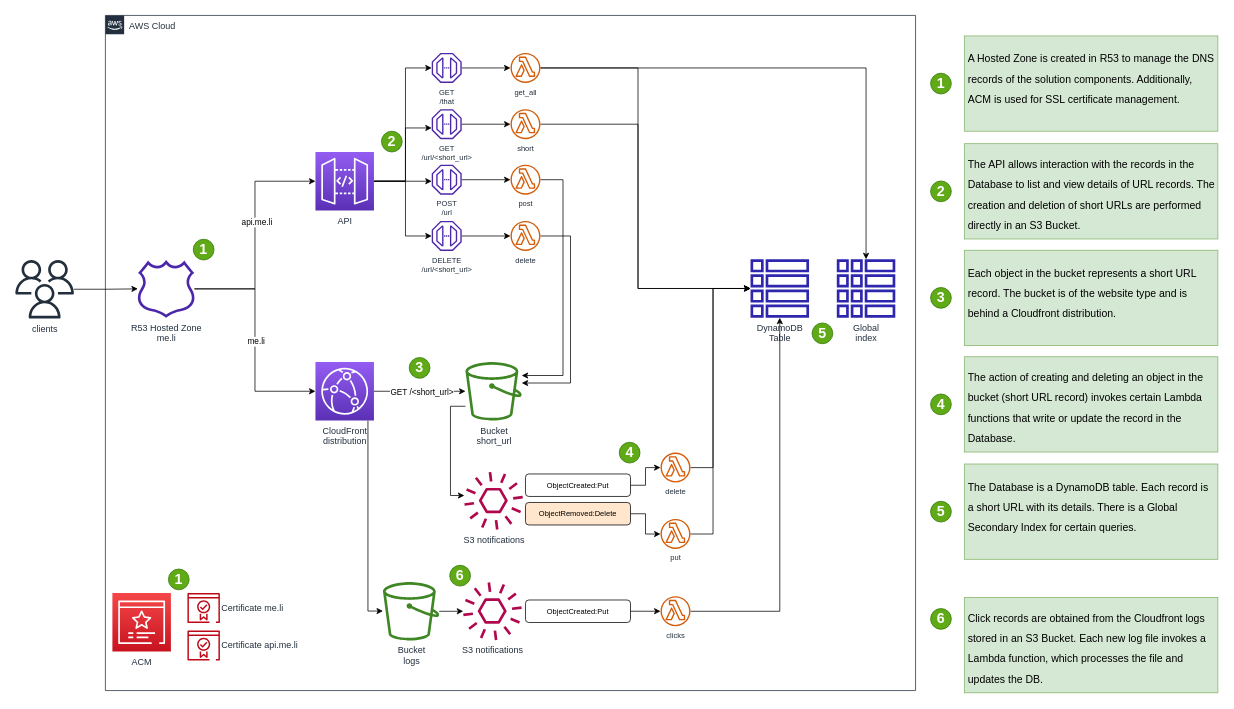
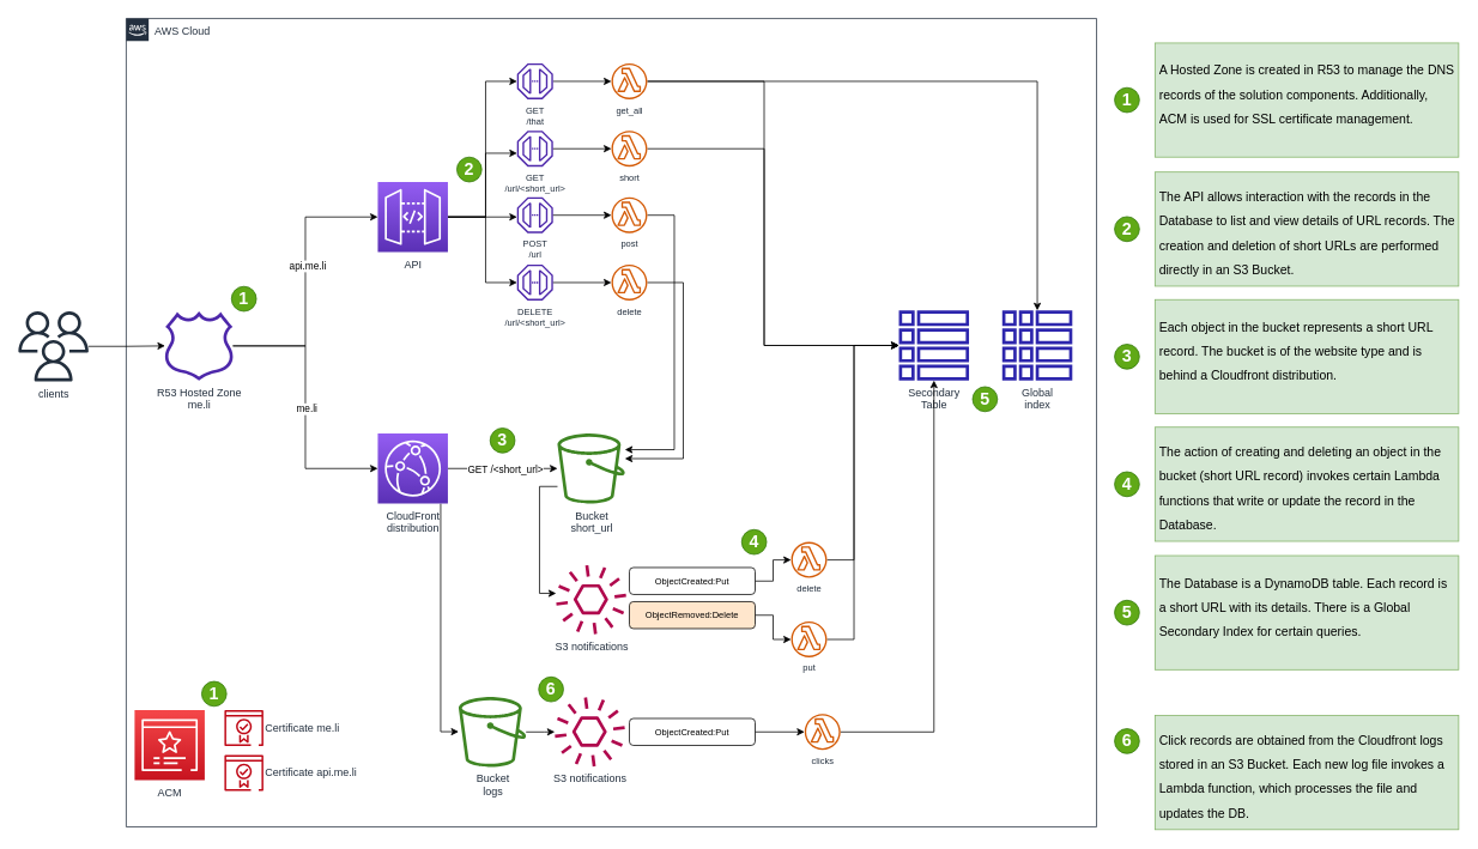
- <mxCell id="39" value="DynamoDB&lt;br&gt;Table" style="sketch=0;outlineConnect=0;fontColor=#232F3E;gradientColor=none;fillColor=#2E27AD;strokeColor=none;dashed=0;verticalLabelPosition=bottom;verticalAlign=top;align=center;html=1;fontSize=12;fontStyle=0;aspect=fixed;pointerEvents=1;shape=mxgraph.aws4.table;" vertex="1" parent="2"><mxGeometry x="860" y="325" width="78" height="78" as="geometry" /></mxCell>
+ <mxCell id="39" value="Secondary&lt;br&gt;Table" style="sketch=0;outlineConnect=0;fontColor=#232F3E;gradientColor=none;fillColor=#2E27AD;strokeColor=none;dashed=0;verticalLabelPosition=bottom;verticalAlign=top;align=center;html=1;fontSize=12;fontStyle=0;aspect=fixed;pointerEvents=1;shape=mxgraph.aws4.table;" vertex="1" parent="2"><mxGeometry x="860" y="325" width="78" height="78" as="geometry" /></mxCell>
- <mxCell id="56" value="clicks" style="sketch=0;outlineConnect=0;fontColor=#232F3E;gradientColor=none;fillColor=#D45B07;strokeColor=none;dashed=0;verticalLabelPosition=bottom;verticalAlign=top;align=center;html=1;fontSize=10;fontStyle=0;aspect=fixed;pointerEvents=1;shape=mxgraph.aws4.lambda_function;" vertex="1" parent="2"><mxGeometry x="740" y="774.25" width="40" height="40" as="geometry" /></mxCell>
+ <mxCell id="56" value="clicks" style="sketch=0;outlineConnect=0;fontColor=#232F3E;gradientColor=none;fillColor=#D45B07;strokeColor=none;dashed=0;verticalLabelPosition=bottom;verticalAlign=top;align=center;html=1;fontSize=10;fontStyle=0;aspect=fixed;pointerEvents=1;shape=mxgraph.aws4.lambda_function;" vertex="1" parent="2"><mxGeometry x="755" y="774.25" width="40" height="40" as="geometry" /></mxCell>
